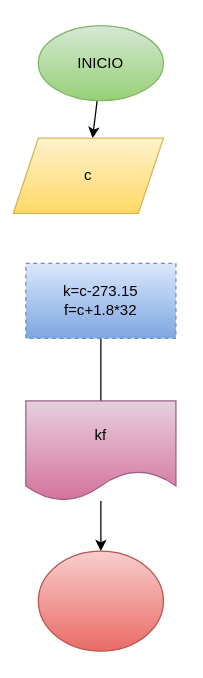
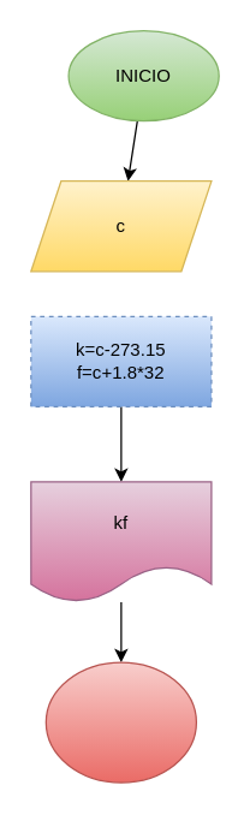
- <mxCell id="3" value="&lt;font color=&quot;#000000&quot;&gt;INICIO&lt;/font&gt;" style="ellipse;whiteSpace=wrap;html=1;fillColor=#d5e8d4;gradientColor=#97d077;strokeColor=#82b366;" vertex="1" parent="1"><mxGeometry x="30" y="20" width="100" height="60" as="geometry" /></mxCell>
+ <mxCell id="3" value="&lt;font color=&quot;#000000&quot;&gt;INICIO&lt;/font&gt;" style="ellipse;whiteSpace=wrap;html=1;fillColor=#d5e8d4;gradientColor=#97d077;strokeColor=#82b366;" vertex="1" parent="1"><mxGeometry x="45" y="20" width="100" height="60" as="geometry" /></mxCell>
- <mxCell id="4" value="&lt;font color=&quot;#000000&quot;&gt;c&lt;/font&gt;" style="shape=parallelogram;perimeter=parallelogramPerimeter;whiteSpace=wrap;html=1;fixedSize=1;fillColor=#fff2cc;strokeColor=#d6b656;gradientColor=#ffd966;" vertex="1" parent="1"><mxGeometry x="10" y="110" width="120" height="60" as="geometry" /></mxCell>
+ <mxCell id="4" value="&lt;font color=&quot;#000000&quot;&gt;c&lt;/font&gt;" style="shape=parallelogram;perimeter=parallelogramPerimeter;whiteSpace=wrap;html=1;fixedSize=1;fillColor=#fff2cc;strokeColor=#d6b656;gradientColor=#ffd966;" vertex="1" parent="1"><mxGeometry x="20" y="120" width="120" height="60" as="geometry" /></mxCell>
- <mxCell id="5" value="" style="edgeStyle=none;html=1;endArrow=none;" edge="1" parent="1" source="6" target="8"><mxGeometry relative="1" as="geometry" /></mxCell>
+ <mxCell id="5" value="" style="edgeStyle=none;html=1;" edge="1" parent="1" source="6" target="8"><mxGeometry relative="1" as="geometry" /></mxCell>
